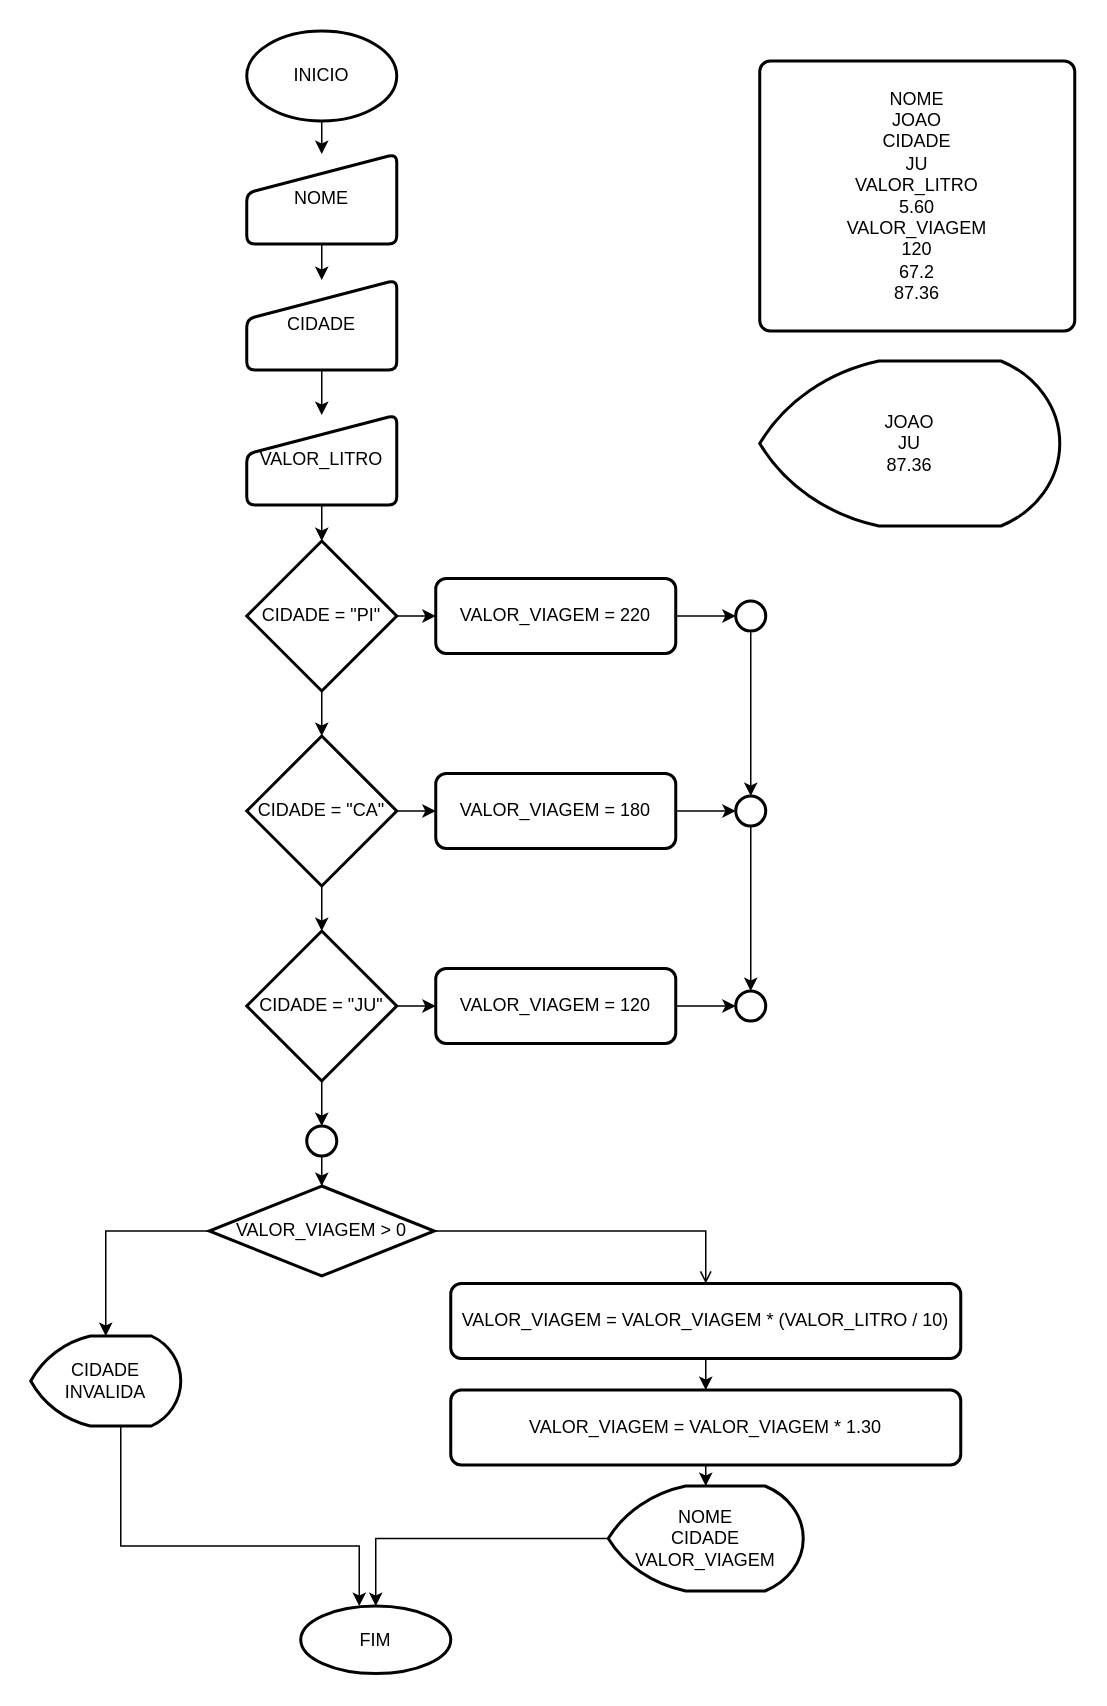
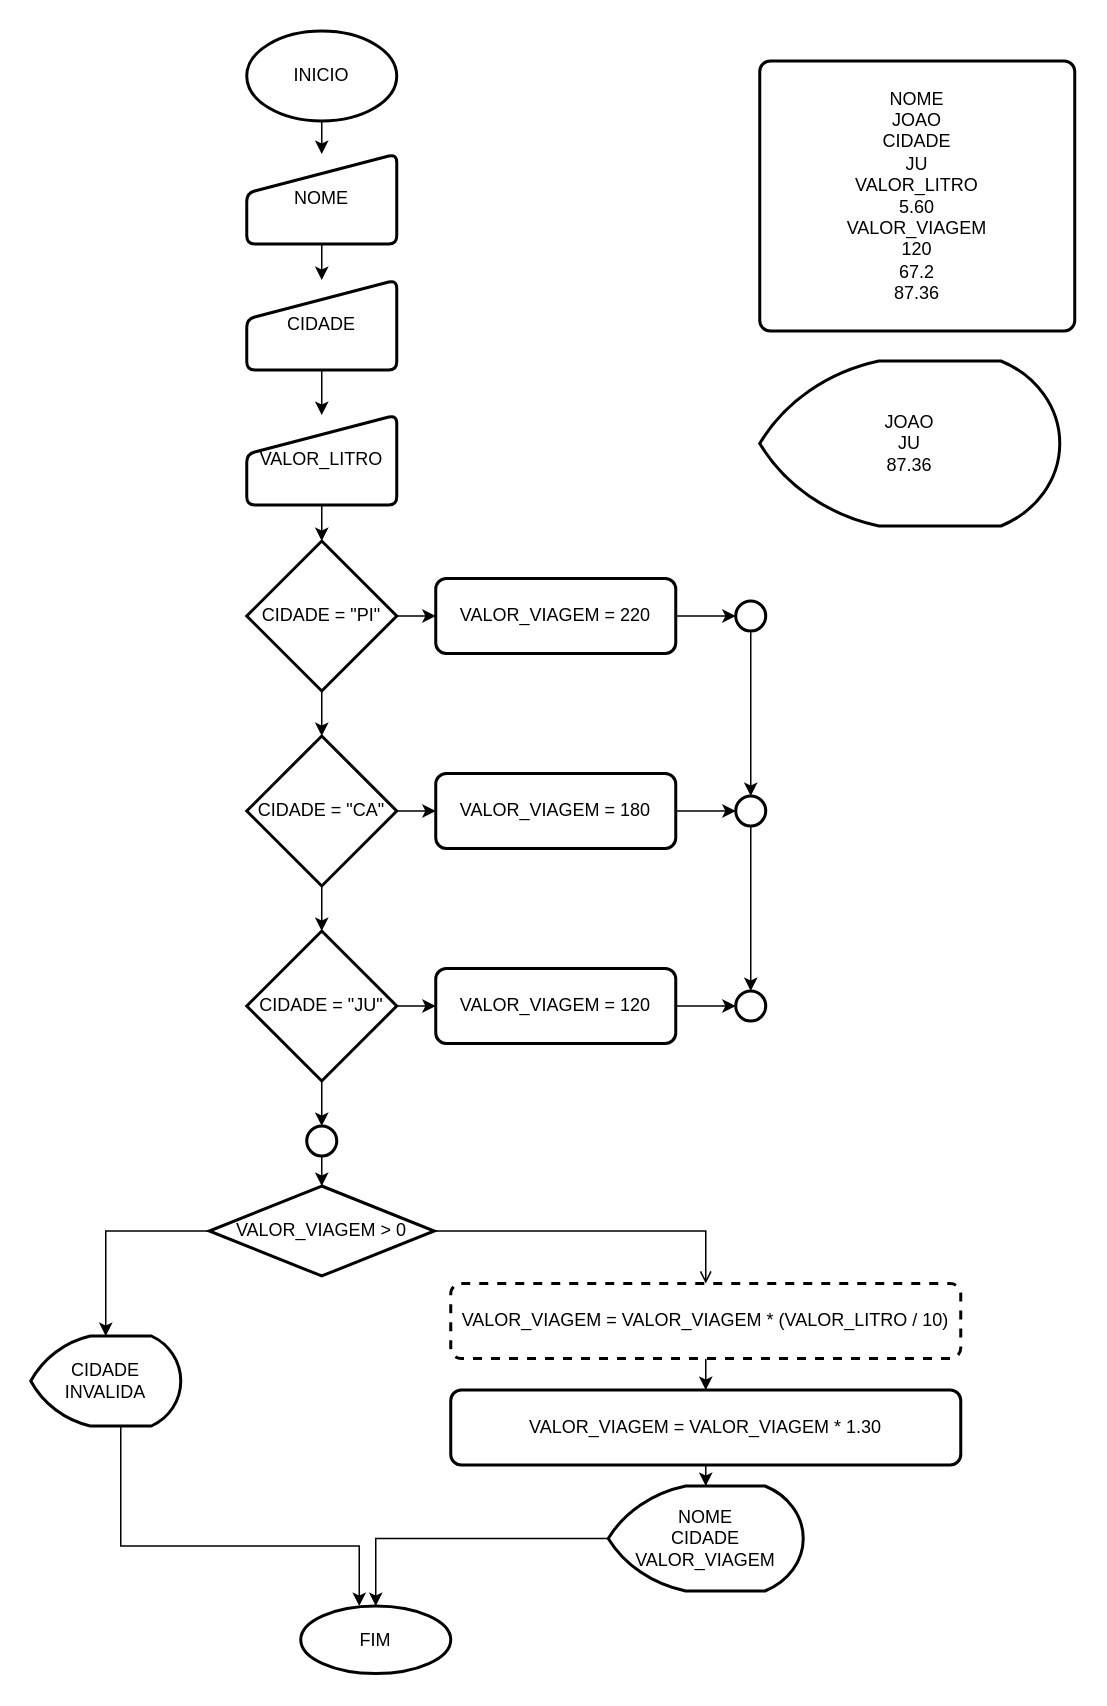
- <mxCell id="31" value="VALOR_VIAGEM = VALOR_VIAGEM * (VALOR_LITRO / 10)" style="rounded=1;whiteSpace=wrap;html=1;absoluteArcSize=1;arcSize=14;strokeWidth=2;" vertex="1" parent="1"><mxGeometry x="300" y="855" width="340" height="50" as="geometry" /></mxCell>
+ <mxCell id="31" value="VALOR_VIAGEM = VALOR_VIAGEM * (VALOR_LITRO / 10)" style="rounded=1;whiteSpace=wrap;html=1;absoluteArcSize=1;arcSize=14;strokeWidth=2;dashed=1;" vertex="1" parent="1"><mxGeometry x="300" y="855" width="340" height="50" as="geometry" /></mxCell>
